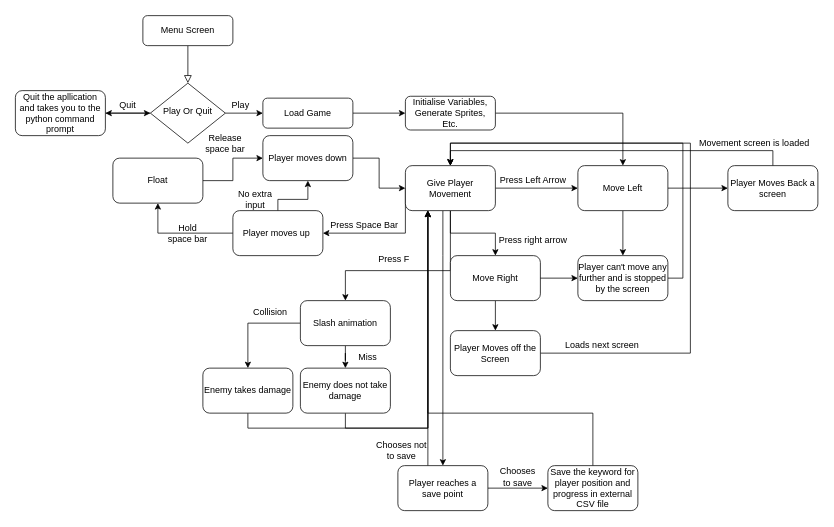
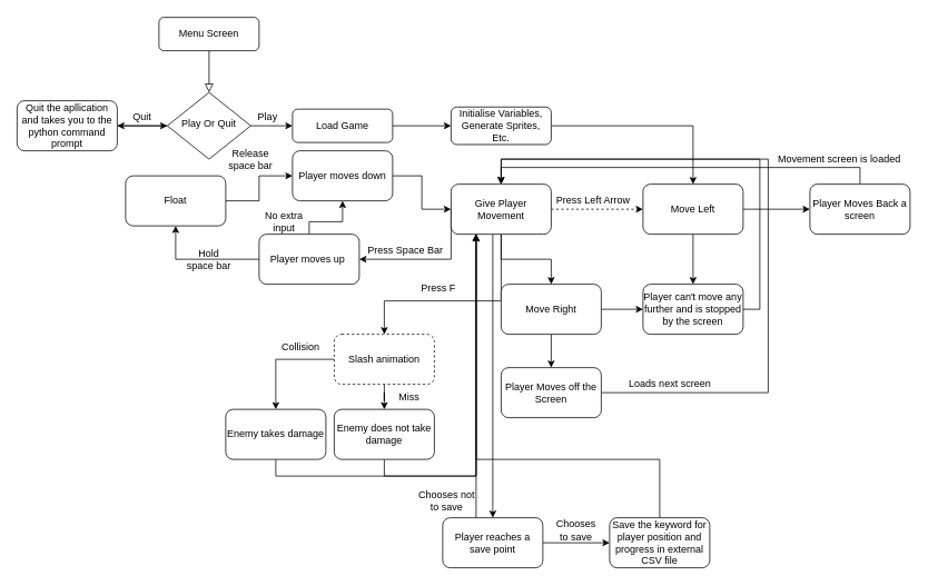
- <mxCell id="12" value="" style="edgeStyle=orthogonalEdgeStyle;rounded=0;orthogonalLoop=1;jettySize=auto;html=1;exitX=1;exitY=0.5;exitDx=0;exitDy=0;entryX=0;entryY=0.5;entryDx=0;entryDy=0;" parent="1" source="17" target="20" edge="1"><mxGeometry relative="1" as="geometry" /></mxCell>
+ <mxCell id="12" value="" style="edgeStyle=orthogonalEdgeStyle;rounded=0;orthogonalLoop=1;jettySize=auto;html=1;exitX=1;exitY=0.5;exitDx=0;exitDy=0;entryX=0;entryY=0.5;entryDx=0;entryDy=0;dashed=1;" parent="1" source="17" target="20" edge="1"><mxGeometry relative="1" as="geometry" /></mxCell>
- <mxCell id="29" value="Press right arrow" style="text;html=1;resizable=0;autosize=1;align=center;verticalAlign=middle;points=[];fillColor=none;strokeColor=none;rounded=0;" parent="1" vertex="1"><mxGeometry x="655" y="310" width="110" height="20" as="geometry" /></mxCell>
- <mxCell id="49" value="Slash animation" style="rounded=1;whiteSpace=wrap;html=1;" vertex="1" parent="1"><mxGeometry x="400" y="400" width="120" height="60" as="geometry" /></mxCell>
+ <mxCell id="49" value="Slash animation" style="rounded=1;whiteSpace=wrap;html=1;dashed=1;" vertex="1" parent="1"><mxGeometry x="400" y="400" width="120" height="60" as="geometry" /></mxCell>
